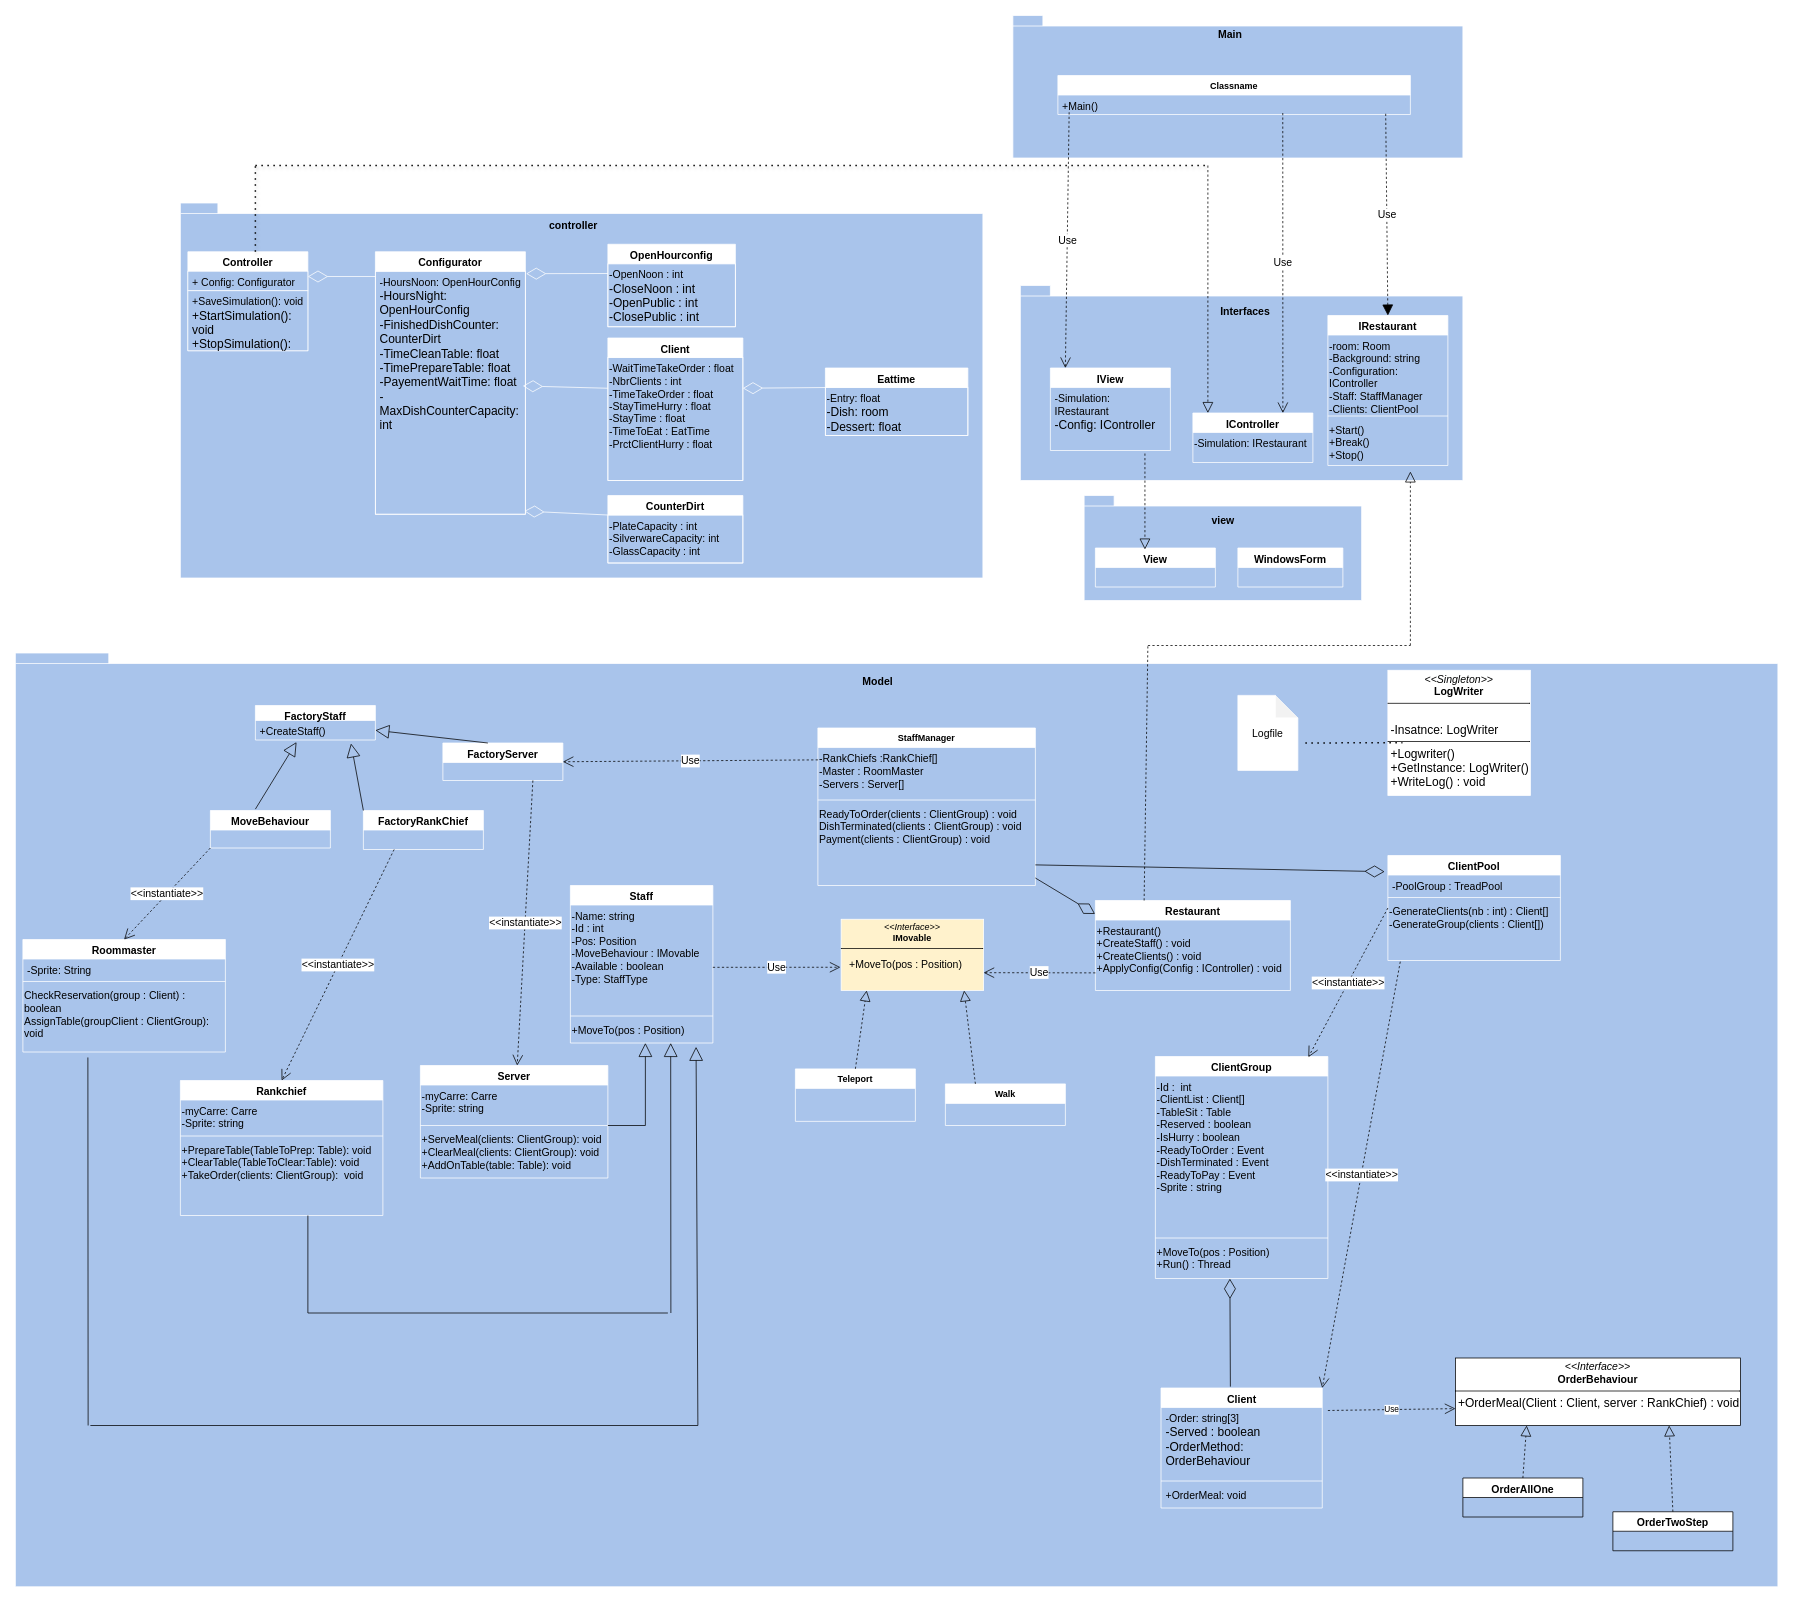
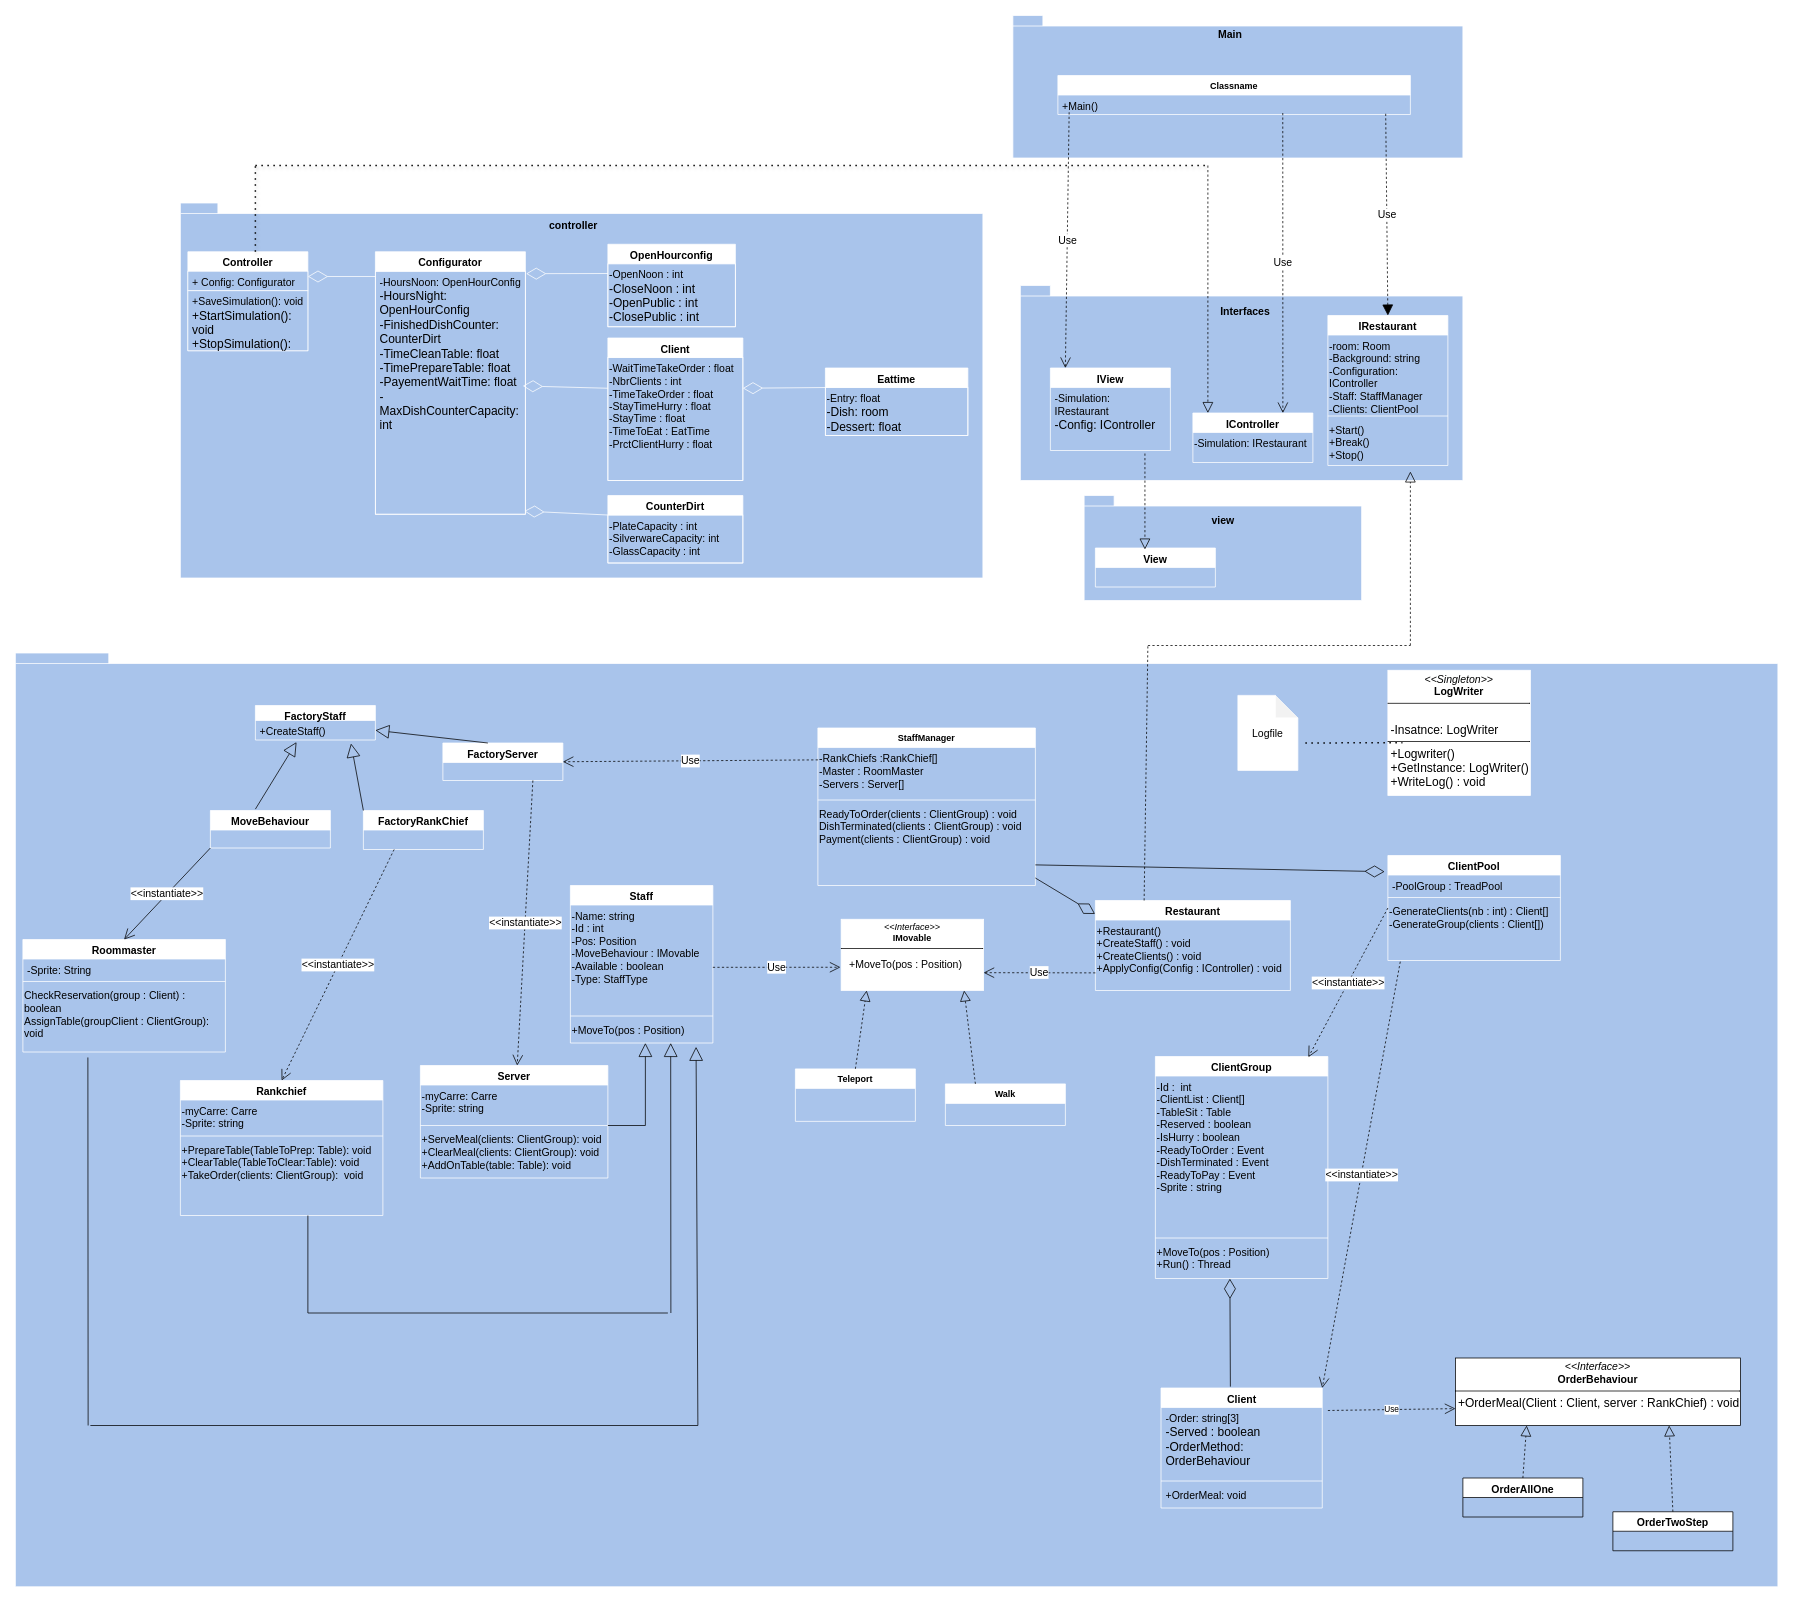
- <mxCell id="24" value="&lt;font style=&quot;font-size: 14px;&quot;&gt;WindowsForm&lt;/font&gt;" style="swimlane;fontStyle=1;align=center;verticalAlign=top;childLayout=stackLayout;horizontal=1;startSize=26;horizontalStack=0;resizeParent=1;resizeParentMax=0;resizeLast=0;collapsible=1;marginBottom=0;whiteSpace=wrap;html=1;strokeColor=#FFFFFF;" vertex="1" parent="1"><mxGeometry x="1650" y="730" width="140" height="52" as="geometry" /></mxCell>
- <mxCell id="48" value="&lt;font style=&quot;font-size: 14px;&quot;&gt;&lt;b&gt;Model&lt;/b&gt;&lt;/font&gt;" style="text;html=1;align=center;verticalAlign=middle;whiteSpace=wrap;rounded=0;" vertex="1" parent="1"><mxGeometry x="1140" y="893" width="60" height="30" as="geometry" /></mxCell>
- <mxCell id="100" value="&lt;font style=&quot;font-size: 14px;&quot;&gt;&amp;lt;&amp;lt;instantiate&amp;gt;&amp;gt;&lt;/font&gt;" style="endArrow=open;endSize=12;dashed=1;html=1;rounded=0;exitX=0;exitY=1;exitDx=0;exitDy=0;entryX=0.5;entryY=0;entryDx=0;entryDy=0;" edge="1" parent="1" source="51" target="54"><mxGeometry width="160" relative="1" as="geometry"><mxPoint x="260" y="1150" as="sourcePoint" /><mxPoint x="420" y="1150" as="targetPoint" /></mxGeometry></mxCell>
+ <mxCell id="100" value="&lt;font style=&quot;font-size: 14px;&quot;&gt;&amp;lt;&amp;lt;instantiate&amp;gt;&amp;gt;&lt;/font&gt;" style="endArrow=open;endSize=12;dashed=0;html=1;rounded=0;exitX=0;exitY=1;exitDx=0;exitDy=0;entryX=0.5;entryY=0;entryDx=0;entryDy=0;" edge="1" parent="1" source="51" target="54"><mxGeometry width="160" relative="1" as="geometry"><mxPoint x="260" y="1150" as="sourcePoint" /><mxPoint x="420" y="1150" as="targetPoint" /></mxGeometry></mxCell>
- <mxCell id="74" value="&lt;p style=&quot;margin:0px;margin-top:4px;text-align:center;&quot;&gt;&lt;i&gt;&amp;lt;&amp;lt;Interface&amp;gt;&amp;gt;&lt;/i&gt;&lt;br&gt;&lt;b&gt;IMovable&lt;/b&gt;&lt;/p&gt;&lt;hr size=&quot;1&quot; style=&quot;border-style:solid;&quot;&gt;&lt;p style=&quot;margin:0px;margin-left:4px;&quot;&gt;&lt;br&gt;&lt;/p&gt;" style="verticalAlign=top;align=left;overflow=fill;html=1;whiteSpace=wrap;strokeColor=#FFFFFF;fillColor=#fff2cc;" vertex="1" parent="1"><mxGeometry x="1121" y="1225" width="190" height="95" as="geometry" /></mxCell>
+ <mxCell id="74" value="&lt;p style=&quot;margin:0px;margin-top:4px;text-align:center;&quot;&gt;&lt;i&gt;&amp;lt;&amp;lt;Interface&amp;gt;&amp;gt;&lt;/i&gt;&lt;br&gt;&lt;b&gt;IMovable&lt;/b&gt;&lt;/p&gt;&lt;hr size=&quot;1&quot; style=&quot;border-style:solid;&quot;&gt;&lt;p style=&quot;margin:0px;margin-left:4px;&quot;&gt;&lt;br&gt;&lt;/p&gt;" style="verticalAlign=top;align=left;overflow=fill;html=1;whiteSpace=wrap;strokeColor=#FFFFFF;" vertex="1" parent="1"><mxGeometry x="1121" y="1225" width="190" height="95" as="geometry" /></mxCell>
